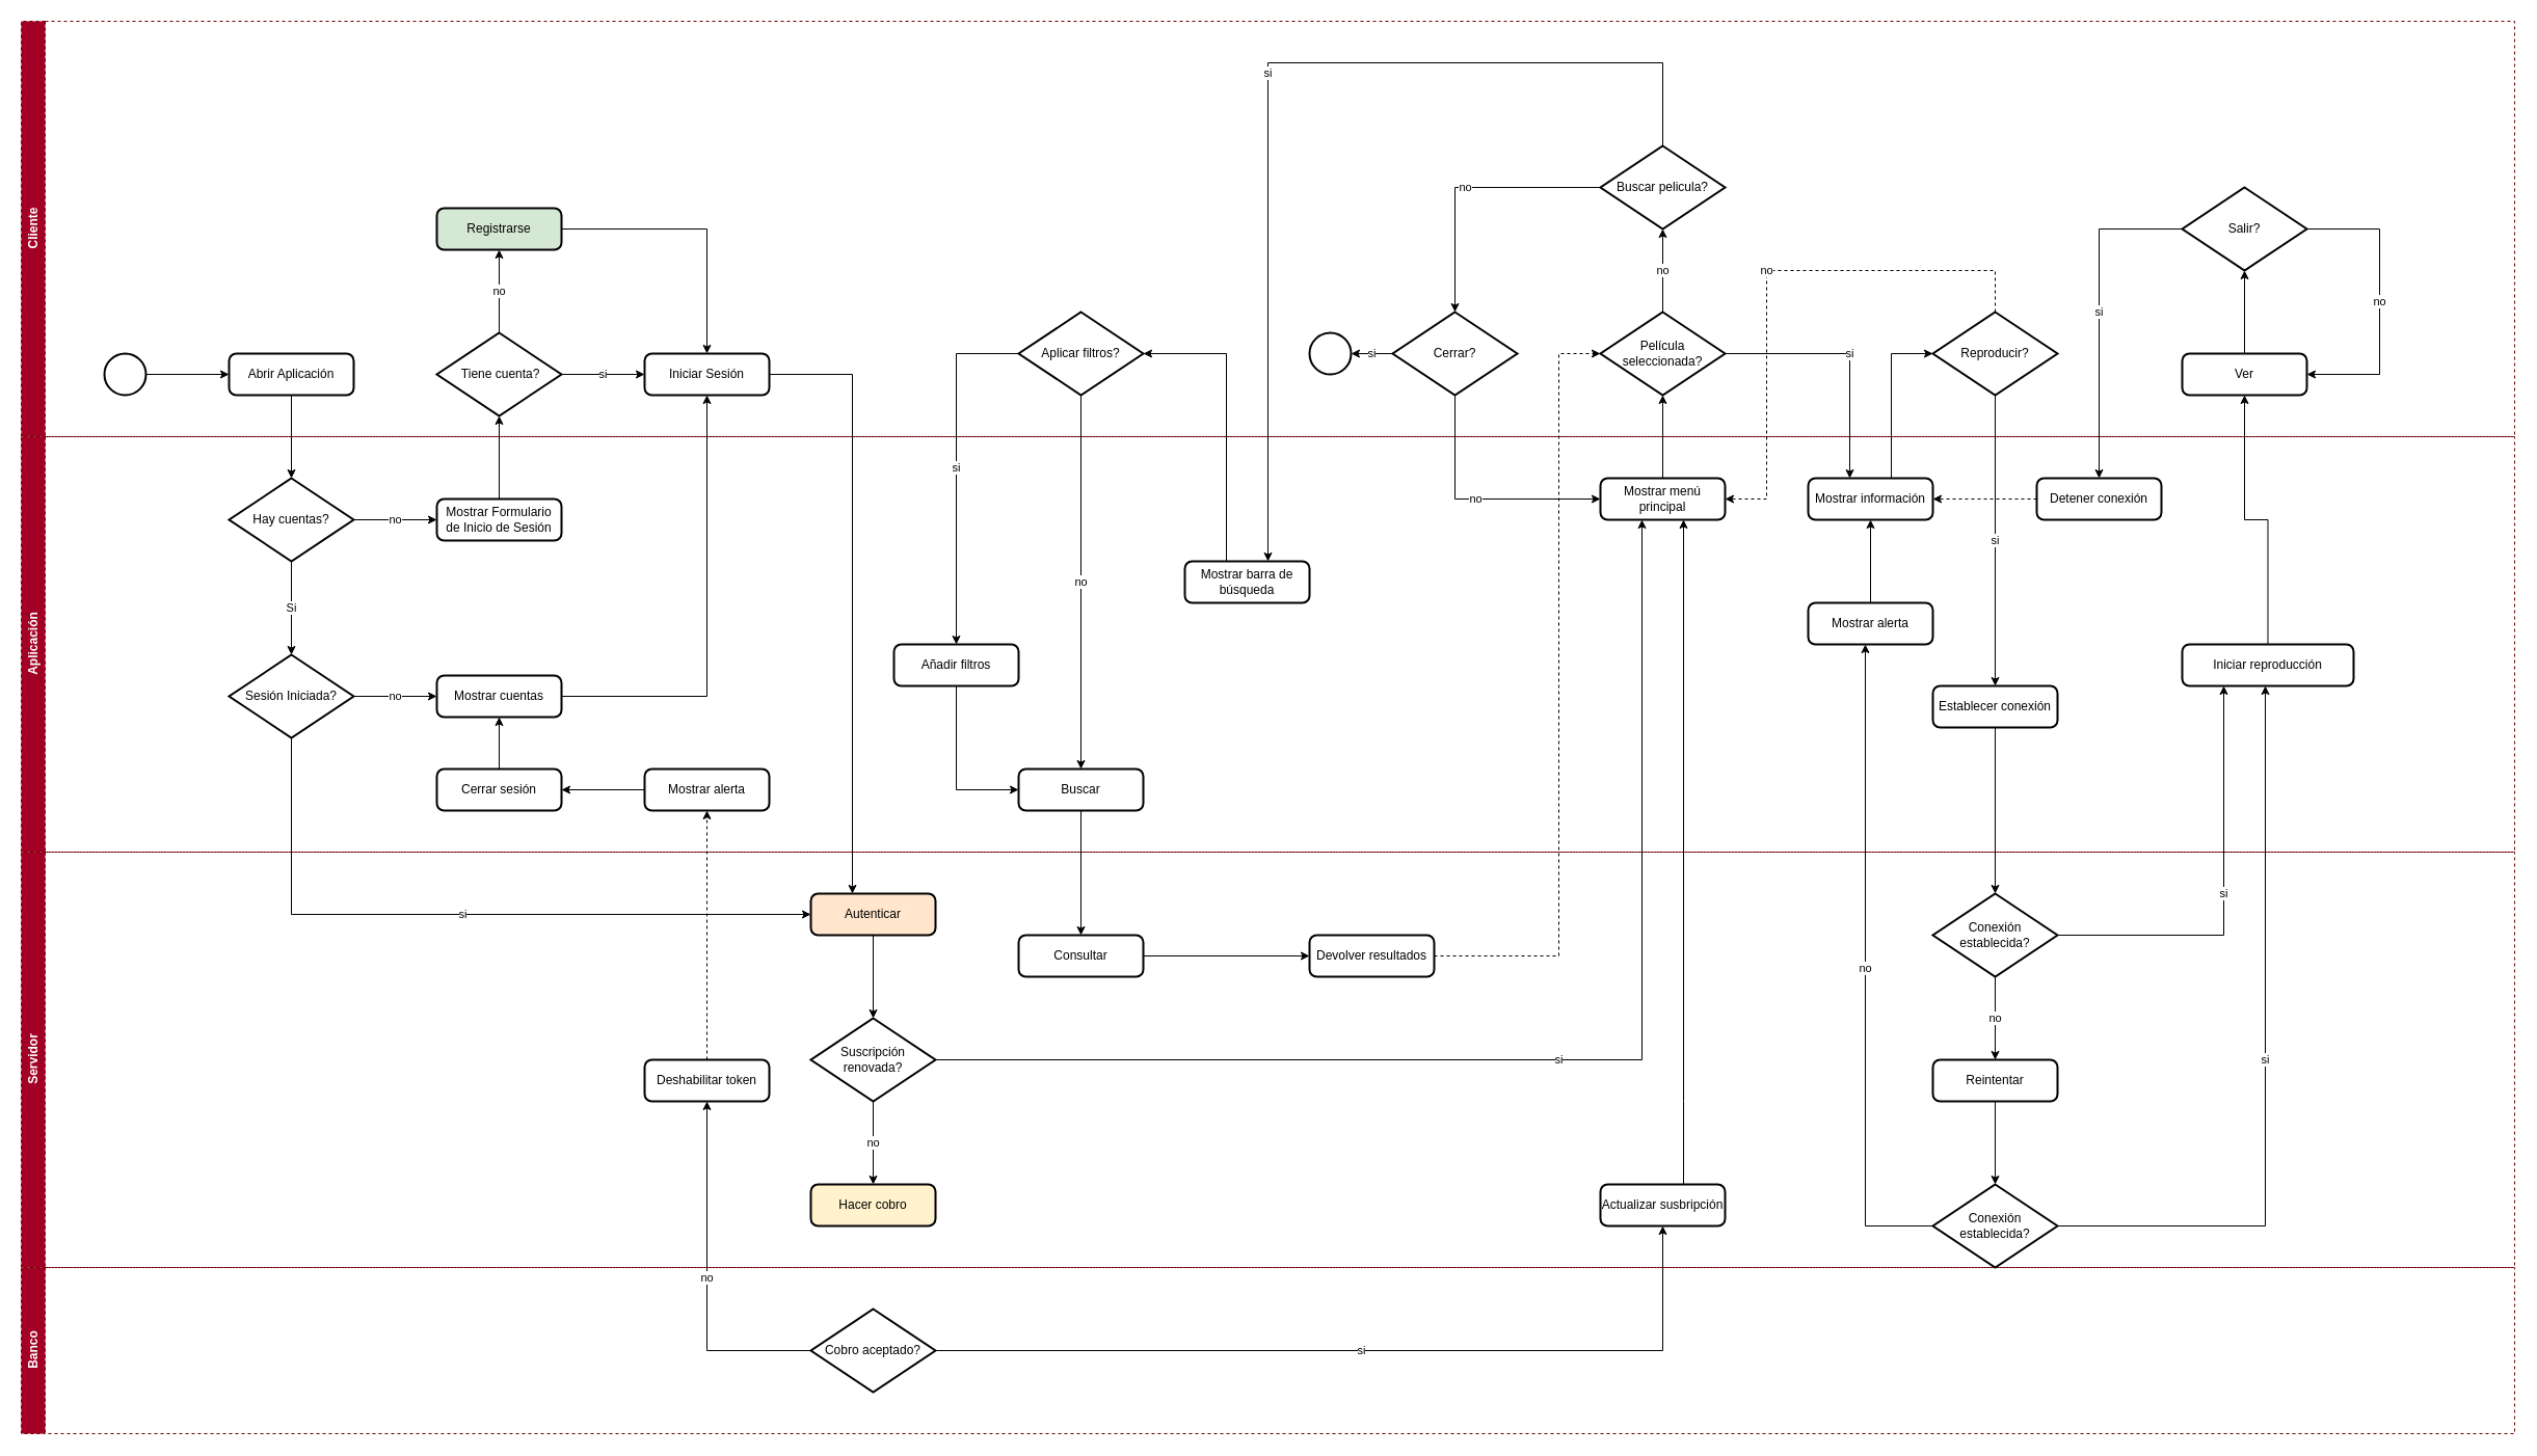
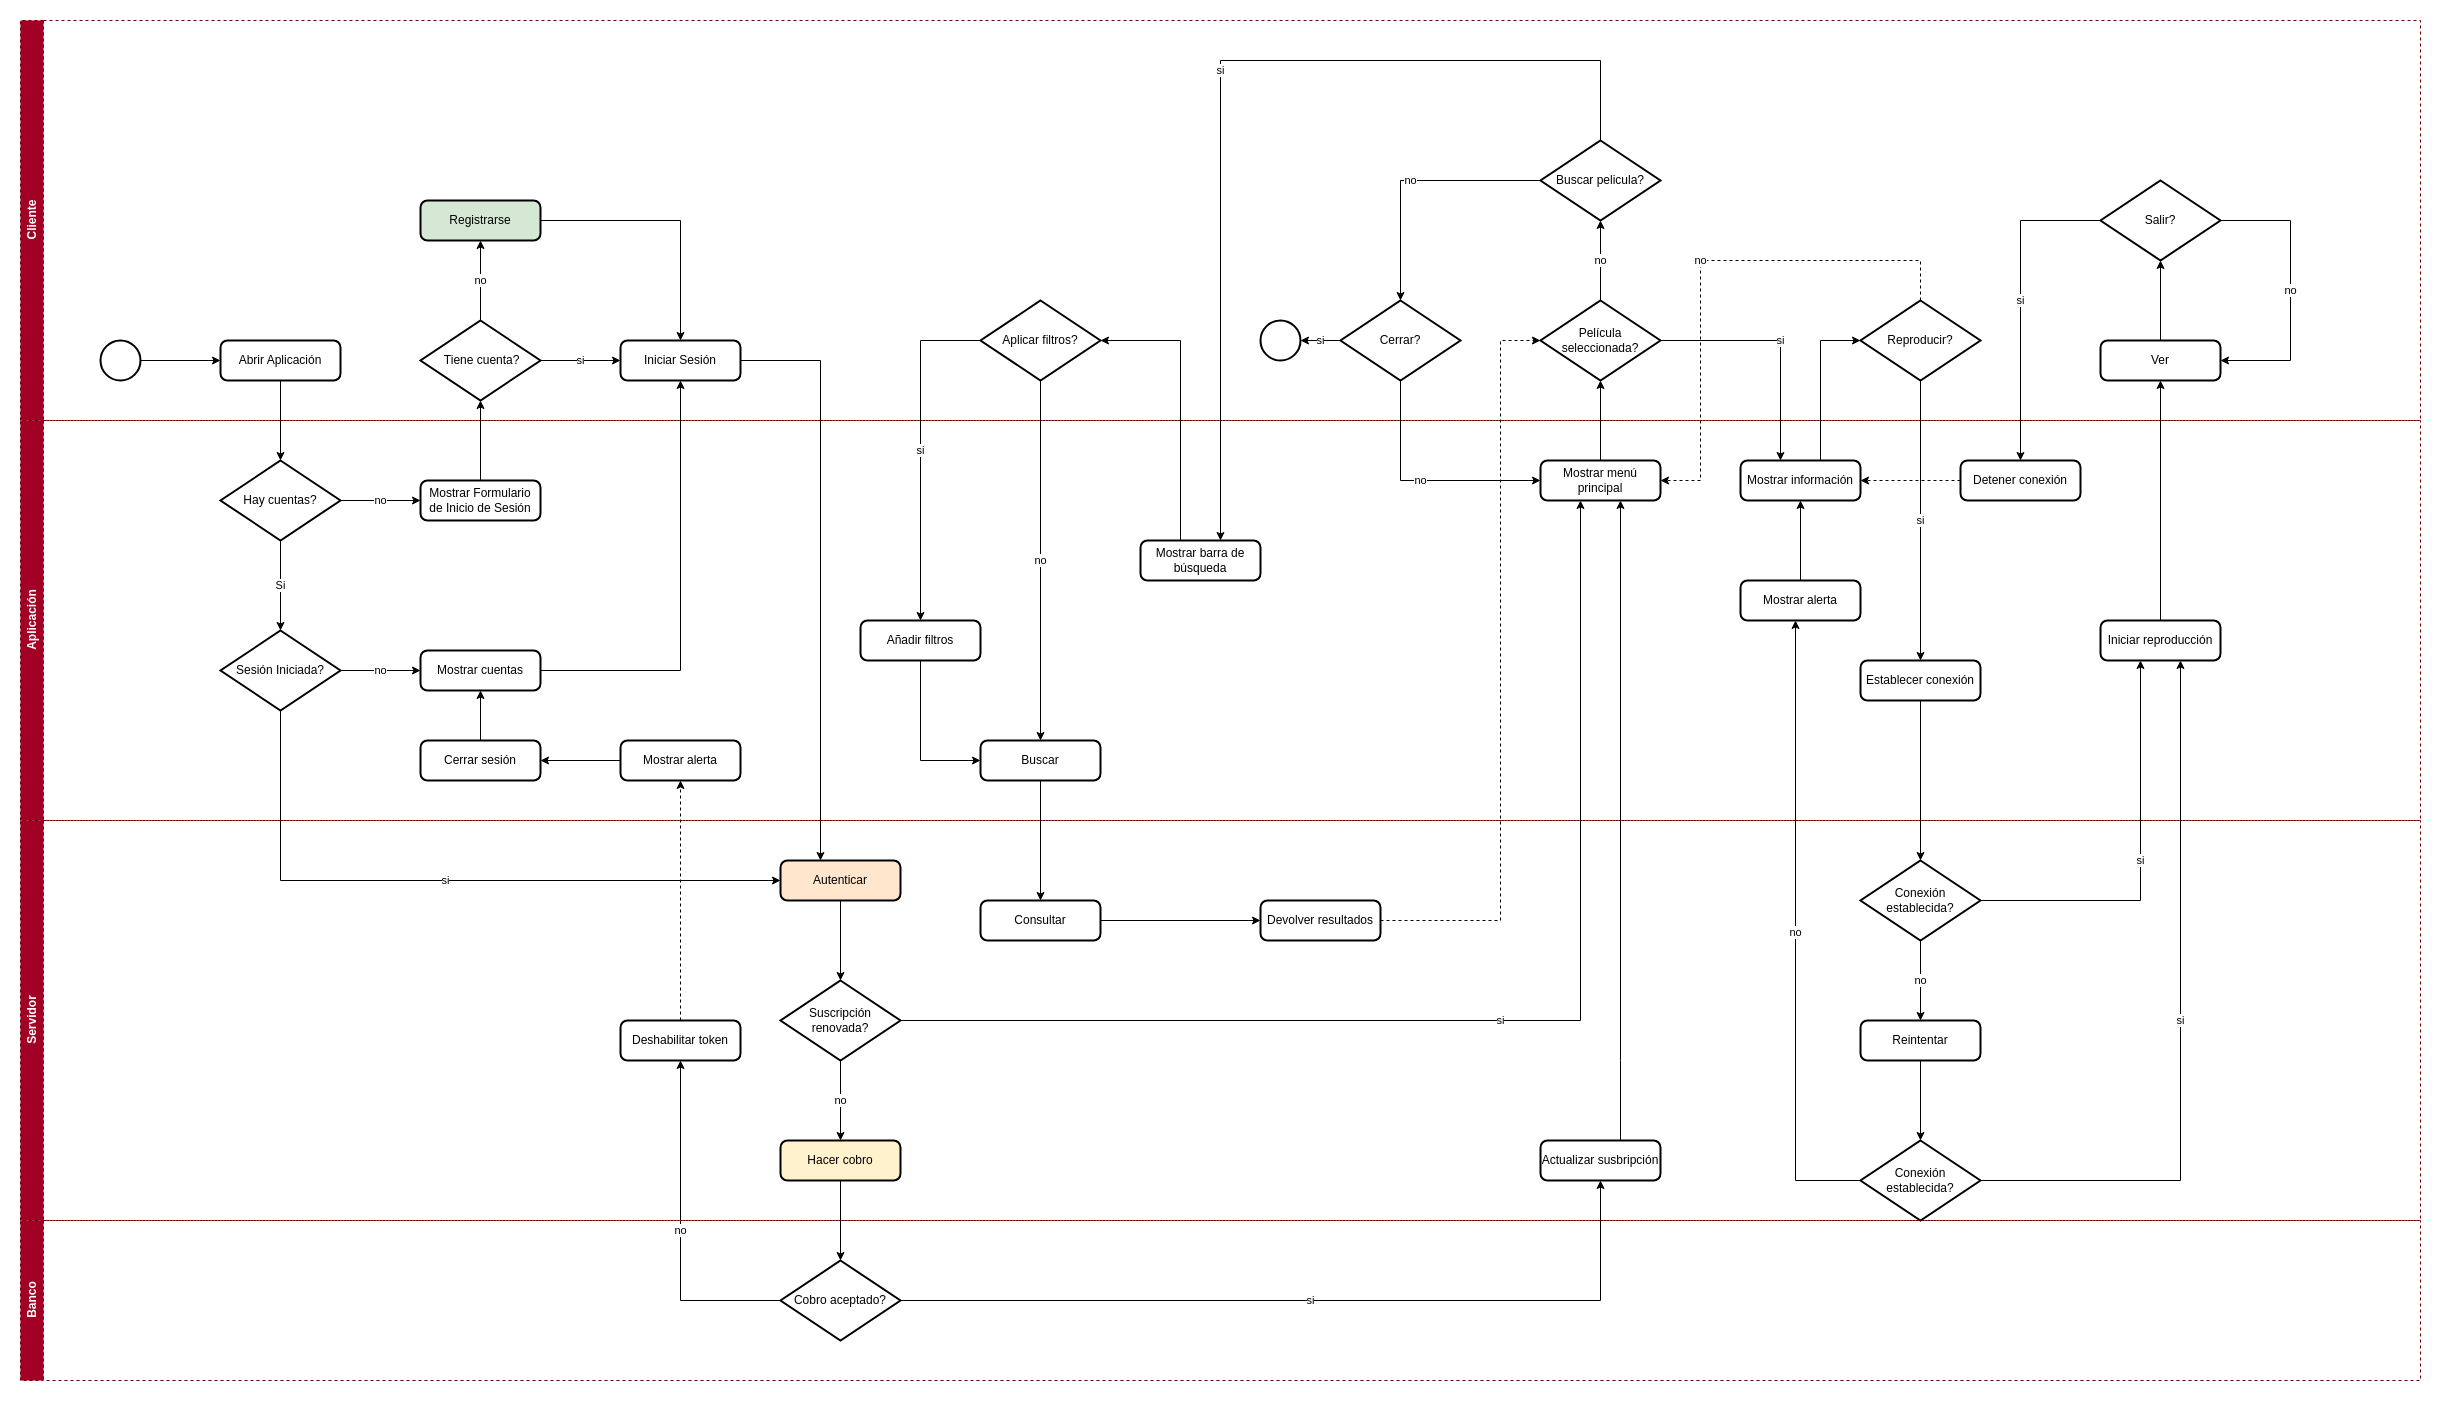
- <mxCell id="77" value="Iniciar reproducción" style="rounded=1;whiteSpace=wrap;html=1;absoluteArcSize=1;arcSize=14;strokeWidth=2;" vertex="1" parent="1"><mxGeometry x="2100" y="620" width="165" height="40" as="geometry" /></mxCell>
+ <mxCell id="77" value="Iniciar reproducción" style="rounded=1;whiteSpace=wrap;html=1;absoluteArcSize=1;arcSize=14;strokeWidth=2;" vertex="1" parent="1"><mxGeometry x="2100" y="620" width="120" height="40" as="geometry" /></mxCell>
+ <mxCell id="46" style="edgeStyle=orthogonalEdgeStyle;rounded=0;orthogonalLoop=1;jettySize=auto;html=1;" edge="1" parent="1" source="47" target="50"><mxGeometry relative="1" as="geometry" /></mxCell>
